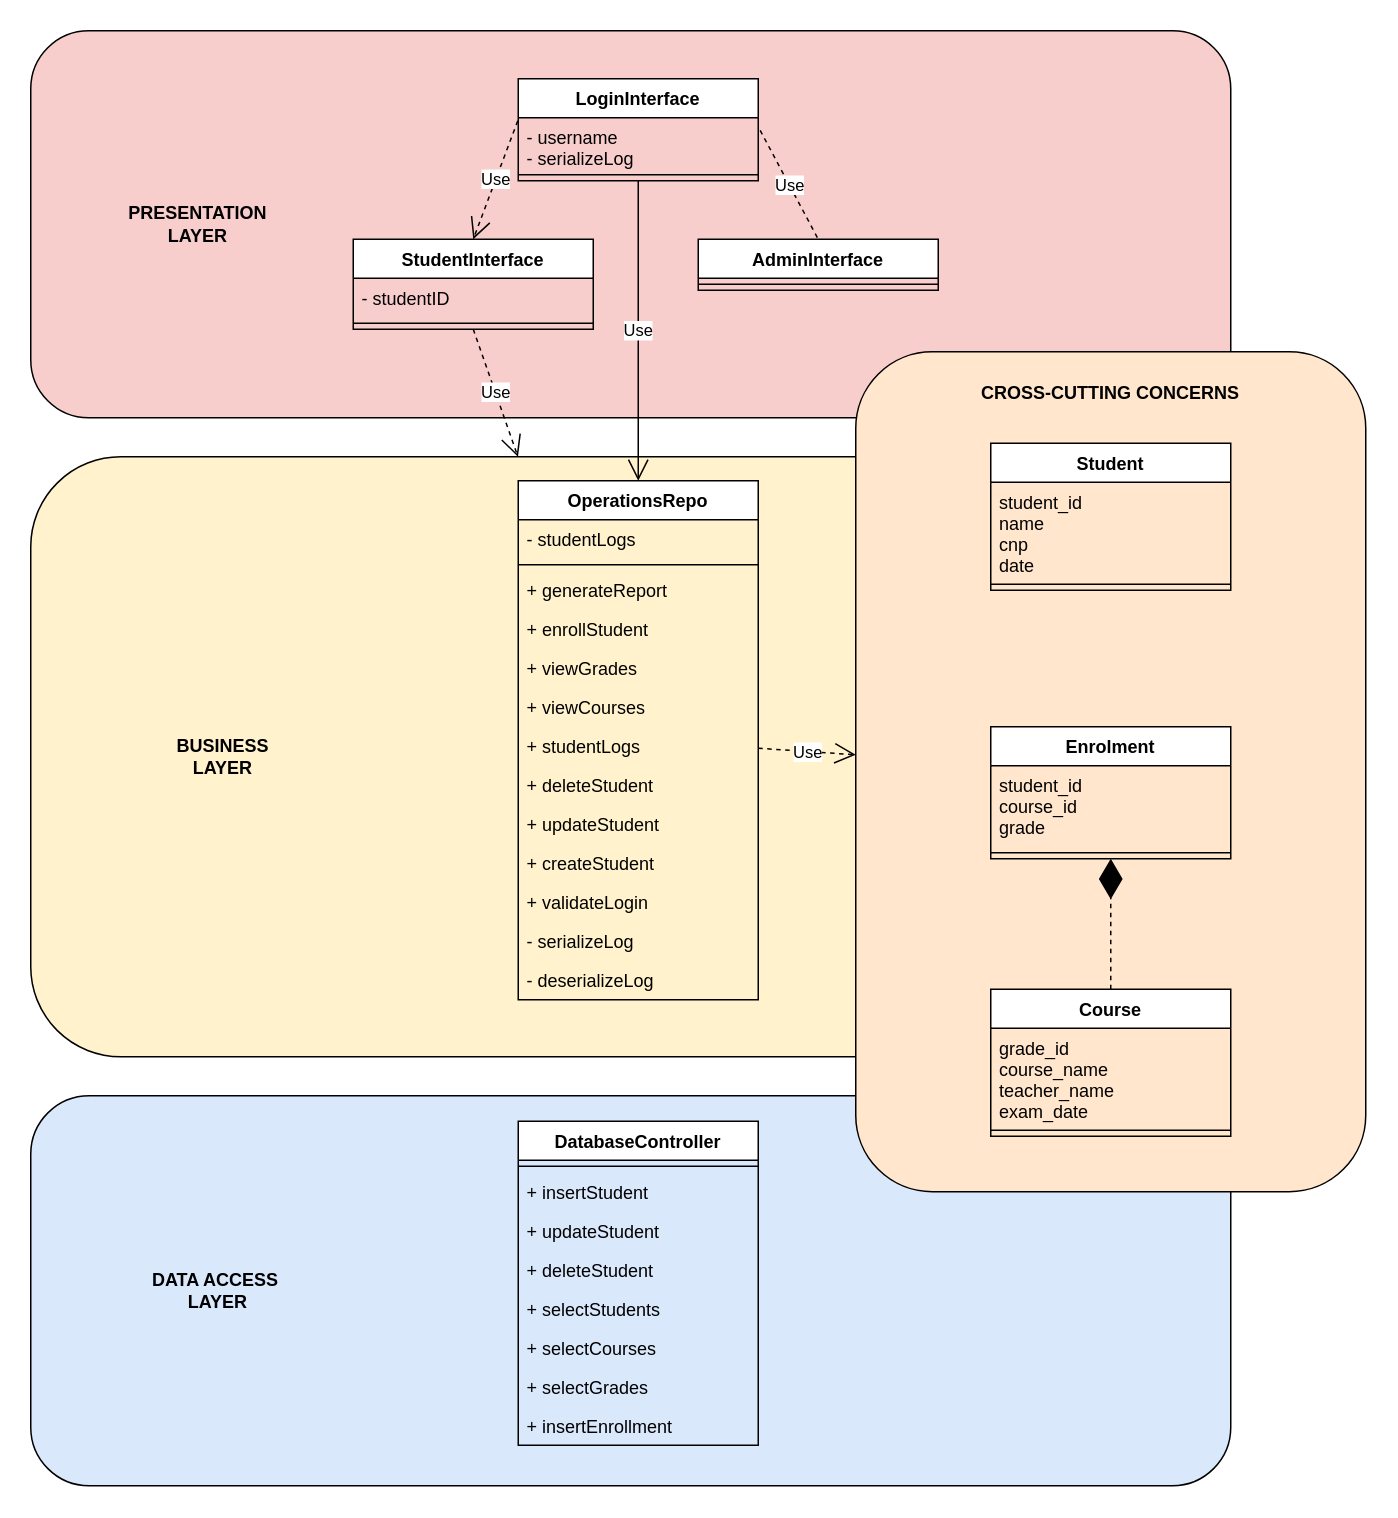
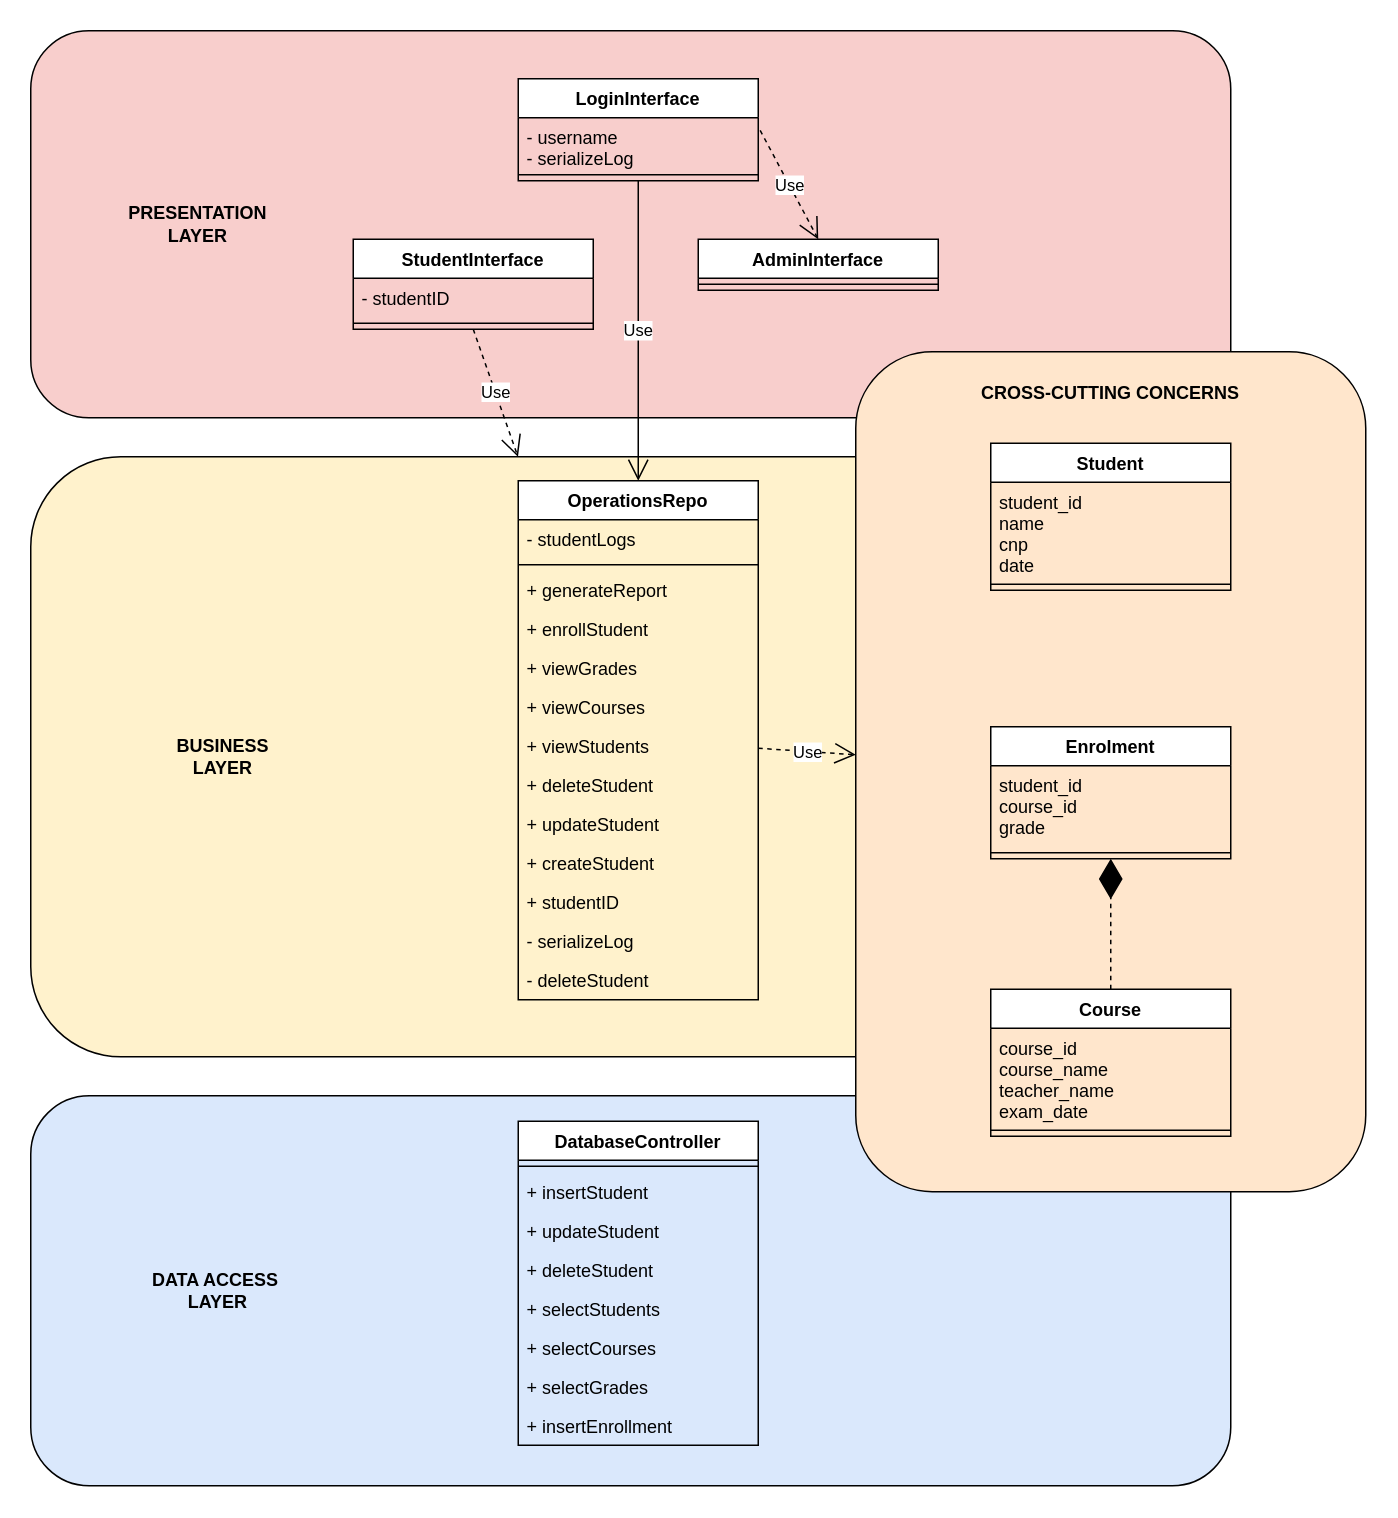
- <mxCell id="38" value="Use" style="endArrow=open;endSize=12;dashed=1;html=1;entryX=0.5;entryY=0;entryDx=0;entryDy=0;exitX=-0.002;exitY=0.059;exitDx=0;exitDy=0;exitPerimeter=0;" edge="1" parent="1" source="6" target="32"><mxGeometry width="160" relative="1" as="geometry"><mxPoint x="340" y="330" as="sourcePoint" /><mxPoint x="500" y="330" as="targetPoint" /></mxGeometry></mxCell>
- <mxCell id="37" value="Use" style="endArrow=none;endSize=12;dashed=1;html=1;entryX=0.5;entryY=0;entryDx=0;entryDy=0;exitX=1.008;exitY=0.247;exitDx=0;exitDy=0;exitPerimeter=0;" edge="1" parent="1" source="6" target="35"><mxGeometry width="160" relative="1" as="geometry"><mxPoint x="350" y="290" as="sourcePoint" /><mxPoint x="510" y="290" as="targetPoint" /></mxGeometry></mxCell>
+ <mxCell id="37" value="Use" style="endArrow=open;endSize=12;dashed=1;html=1;entryX=0.5;entryY=0;entryDx=0;entryDy=0;exitX=1.008;exitY=0.247;exitDx=0;exitDy=0;exitPerimeter=0;" edge="1" parent="1" source="6" target="35"><mxGeometry width="160" relative="1" as="geometry"><mxPoint x="350" y="290" as="sourcePoint" /><mxPoint x="510" y="290" as="targetPoint" /></mxGeometry></mxCell>
- <mxCell id="15" value="+ studentLogs&#10;" style="text;strokeColor=none;fillColor=none;align=left;verticalAlign=top;spacingLeft=4;spacingRight=4;overflow=hidden;rotatable=0;points=[[0,0.5],[1,0.5]];portConstraint=eastwest;" parent="8" vertex="1"><mxGeometry y="164" width="160" height="26" as="geometry" /></mxCell>
+ <mxCell id="15" value="+ viewStudents&#10;" style="text;strokeColor=none;fillColor=none;align=left;verticalAlign=top;spacingLeft=4;spacingRight=4;overflow=hidden;rotatable=0;points=[[0,0.5],[1,0.5]];portConstraint=eastwest;" parent="8" vertex="1"><mxGeometry y="164" width="160" height="26" as="geometry" /></mxCell>
- <mxCell id="19" value="+ validateLogin" style="text;strokeColor=none;fillColor=none;align=left;verticalAlign=top;spacingLeft=4;spacingRight=4;overflow=hidden;rotatable=0;points=[[0,0.5],[1,0.5]];portConstraint=eastwest;" vertex="1" parent="8"><mxGeometry y="268" width="160" height="26" as="geometry" /></mxCell>
+ <mxCell id="19" value="+ studentID" style="text;strokeColor=none;fillColor=none;align=left;verticalAlign=top;spacingLeft=4;spacingRight=4;overflow=hidden;rotatable=0;points=[[0,0.5],[1,0.5]];portConstraint=eastwest;" vertex="1" parent="8"><mxGeometry y="268" width="160" height="26" as="geometry" /></mxCell>
- <mxCell id="21" value="- deserializeLog" style="text;strokeColor=none;fillColor=none;align=left;verticalAlign=top;spacingLeft=4;spacingRight=4;overflow=hidden;rotatable=0;points=[[0,0.5],[1,0.5]];portConstraint=eastwest;" vertex="1" parent="8"><mxGeometry y="320" width="160" height="26" as="geometry" /></mxCell>
+ <mxCell id="21" value="- deleteStudent" style="text;strokeColor=none;fillColor=none;align=left;verticalAlign=top;spacingLeft=4;spacingRight=4;overflow=hidden;rotatable=0;points=[[0,0.5],[1,0.5]];portConstraint=eastwest;" vertex="1" parent="8"><mxGeometry y="320" width="160" height="26" as="geometry" /></mxCell>
- <mxCell id="49" value="grade_id&#10;course_name&#10;teacher_name&#10;exam_date&#10;&#10;" style="text;strokeColor=none;fillColor=none;align=left;verticalAlign=top;spacingLeft=4;spacingRight=4;overflow=hidden;rotatable=0;points=[[0,0.5],[1,0.5]];portConstraint=eastwest;" vertex="1" parent="48"><mxGeometry y="26" width="160" height="64" as="geometry" /></mxCell>
+ <mxCell id="49" value="course_id&#10;course_name&#10;teacher_name&#10;exam_date&#10;&#10;" style="text;strokeColor=none;fillColor=none;align=left;verticalAlign=top;spacingLeft=4;spacingRight=4;overflow=hidden;rotatable=0;points=[[0,0.5],[1,0.5]];portConstraint=eastwest;" vertex="1" parent="48"><mxGeometry y="26" width="160" height="64" as="geometry" /></mxCell>
